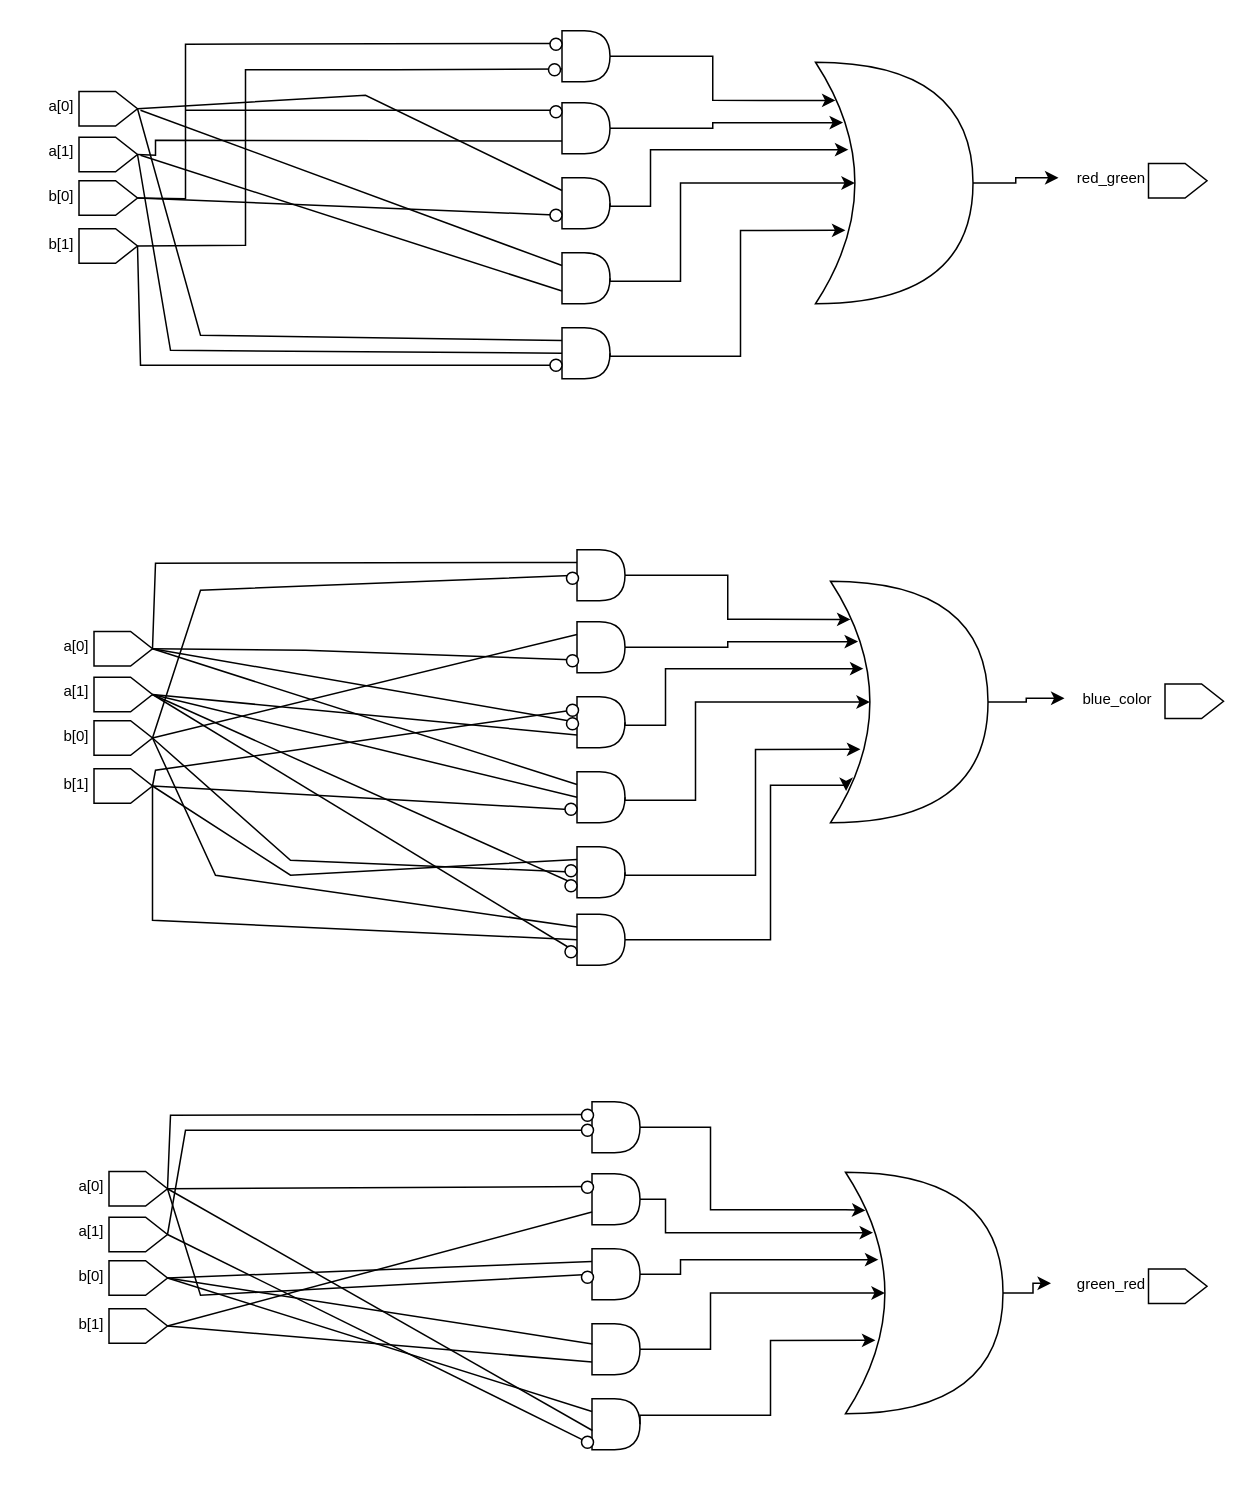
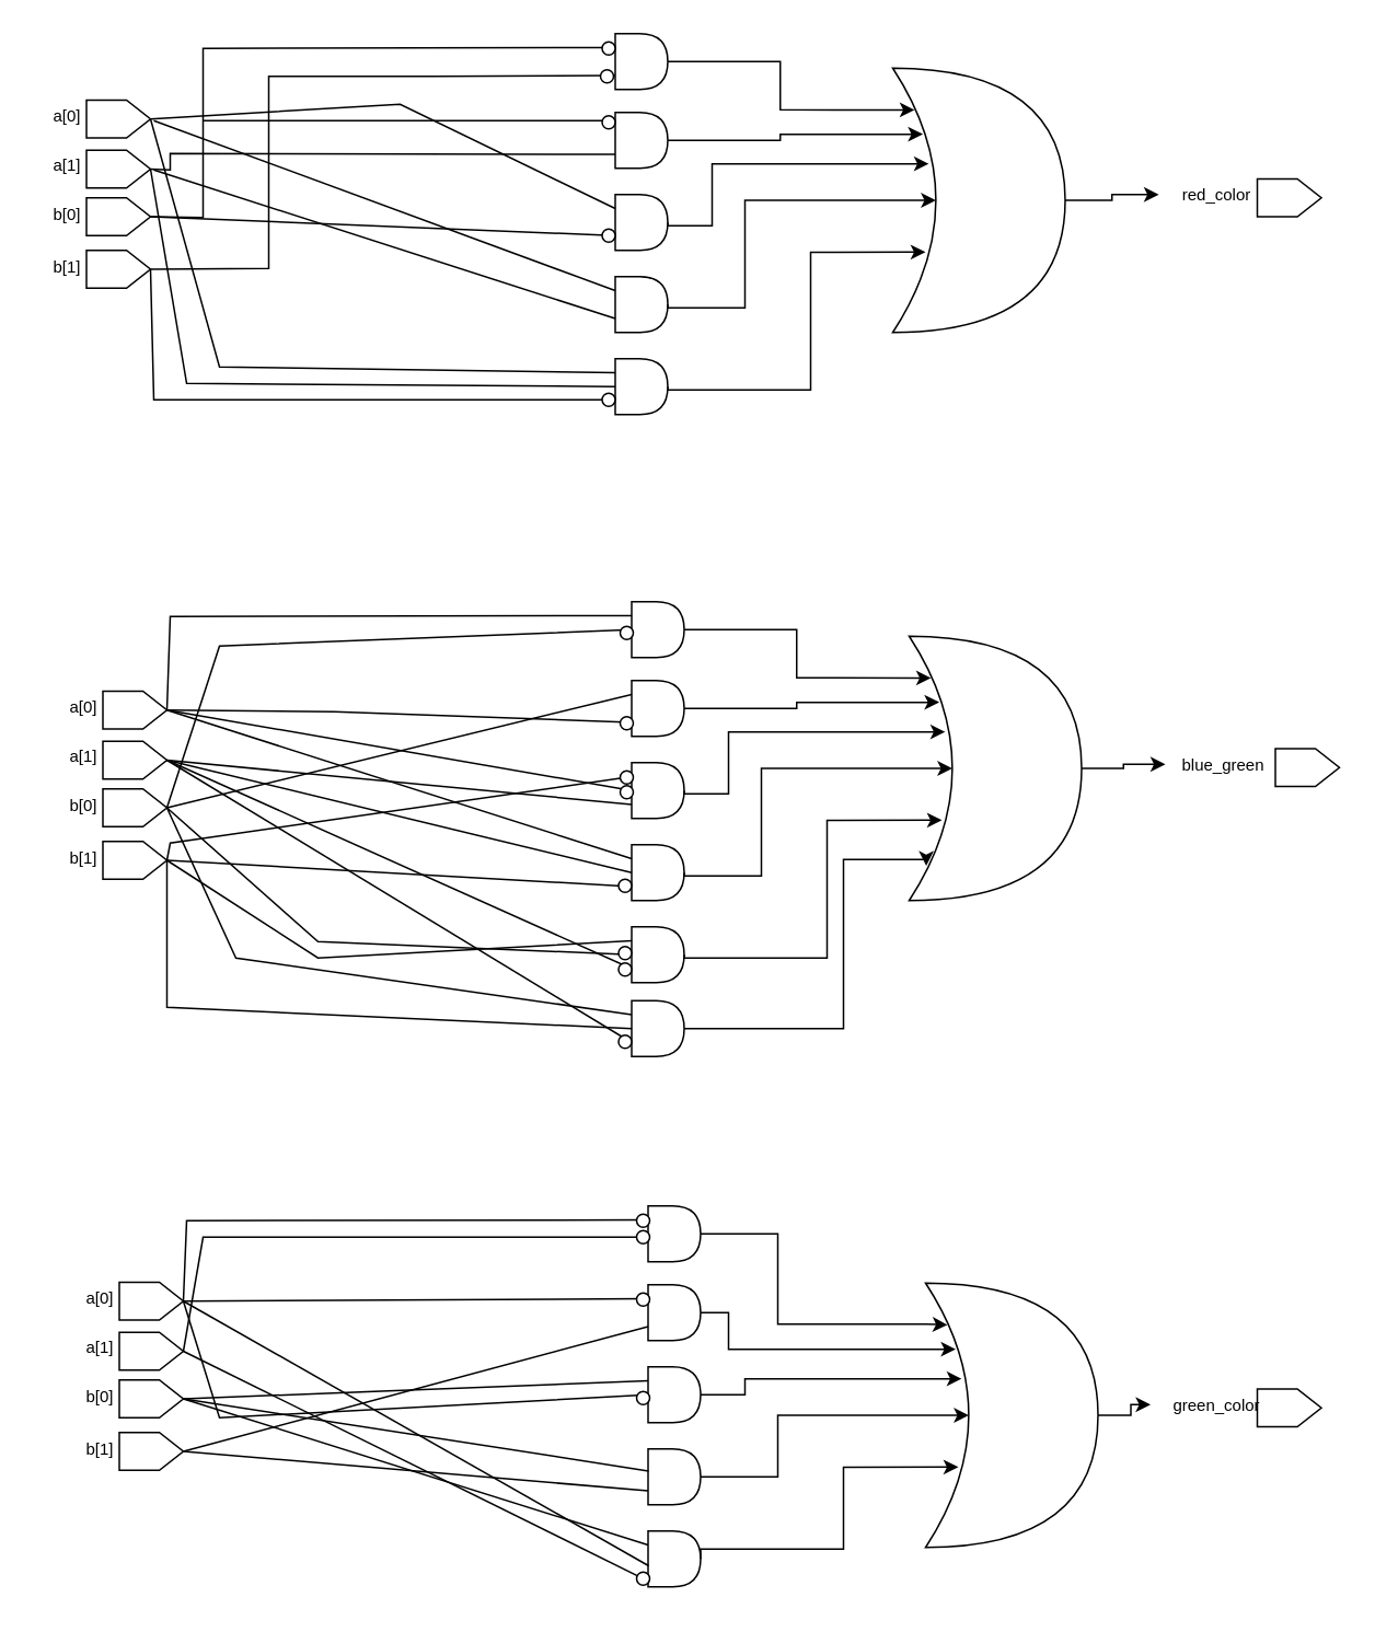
- <mxCell id="83" value="red_green" style="text;align=center;verticalAlign=middle;resizable=0;points=[];autosize=1;strokeColor=none;fillColor=none;html=1;fontSize=10;" parent="81" vertex="1"><mxGeometry x="-28" width="70" height="30" as="geometry" /></mxCell>
+ <mxCell id="83" value="red_color" style="text;align=center;verticalAlign=middle;resizable=0;points=[];autosize=1;strokeColor=none;fillColor=none;html=1;fontSize=10;" parent="81" vertex="1"><mxGeometry x="-28" width="70" height="30" as="geometry" /></mxCell>
- <mxCell id="86" value="blue_color" style="text;align=center;verticalAlign=middle;resizable=0;points=[];autosize=1;strokeColor=none;fillColor=none;html=1;fontSize=10;" parent="84" vertex="1"><mxGeometry x="-35" width="70" height="30" as="geometry" /></mxCell>
+ <mxCell id="86" value="blue_green" style="text;align=center;verticalAlign=middle;resizable=0;points=[];autosize=1;strokeColor=none;fillColor=none;html=1;fontSize=10;" parent="84" vertex="1"><mxGeometry x="-35" width="70" height="30" as="geometry" /></mxCell>
- <mxCell id="89" value="green_red" style="text;align=center;verticalAlign=middle;resizable=0;points=[];autosize=1;strokeColor=none;fillColor=none;html=1;fontSize=10;" parent="87" vertex="1"><mxGeometry x="-33" width="80" height="30" as="geometry" /></mxCell>
+ <mxCell id="89" value="green_color" style="text;align=center;verticalAlign=middle;resizable=0;points=[];autosize=1;strokeColor=none;fillColor=none;html=1;fontSize=10;" parent="87" vertex="1"><mxGeometry x="-33" width="80" height="30" as="geometry" /></mxCell>
